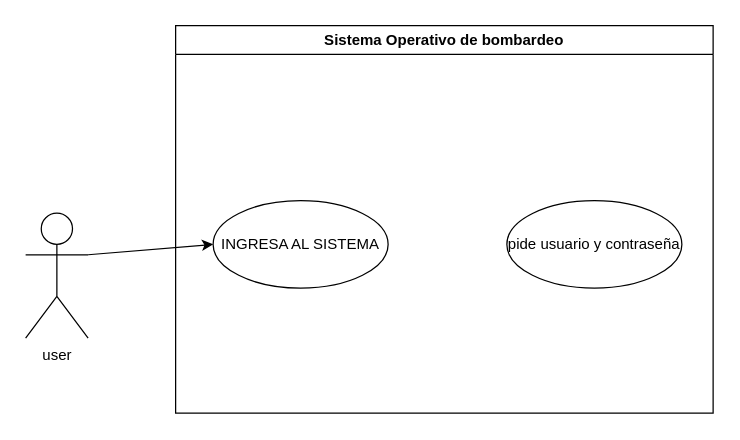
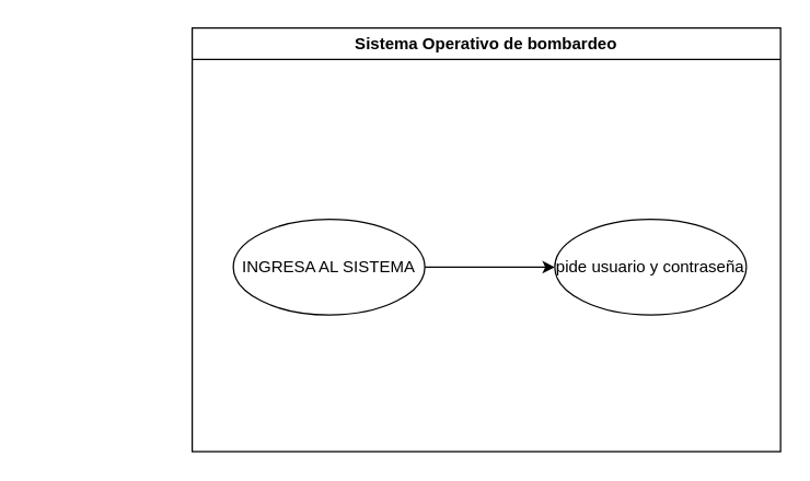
+ <mxCell id="5" value="" style="edgeStyle=none;html=1;" edge="1" parent="4" source="6" target="7"><mxGeometry relative="1" as="geometry" /></mxCell>
- <mxCell id="2" style="edgeStyle=none;html=1;exitX=1;exitY=0.333;exitDx=0;exitDy=0;exitPerimeter=0;entryX=0;entryY=0.5;entryDx=0;entryDy=0;" parent="1" source="3" target="6" edge="1"><mxGeometry relative="1" as="geometry" /></mxCell>
- <mxCell id="3" value="user" style="shape=umlActor;verticalLabelPosition=bottom;verticalAlign=top;html=1;" parent="1" vertex="1"><mxGeometry x="20" y="170" width="50" height="100" as="geometry" /></mxCell>
